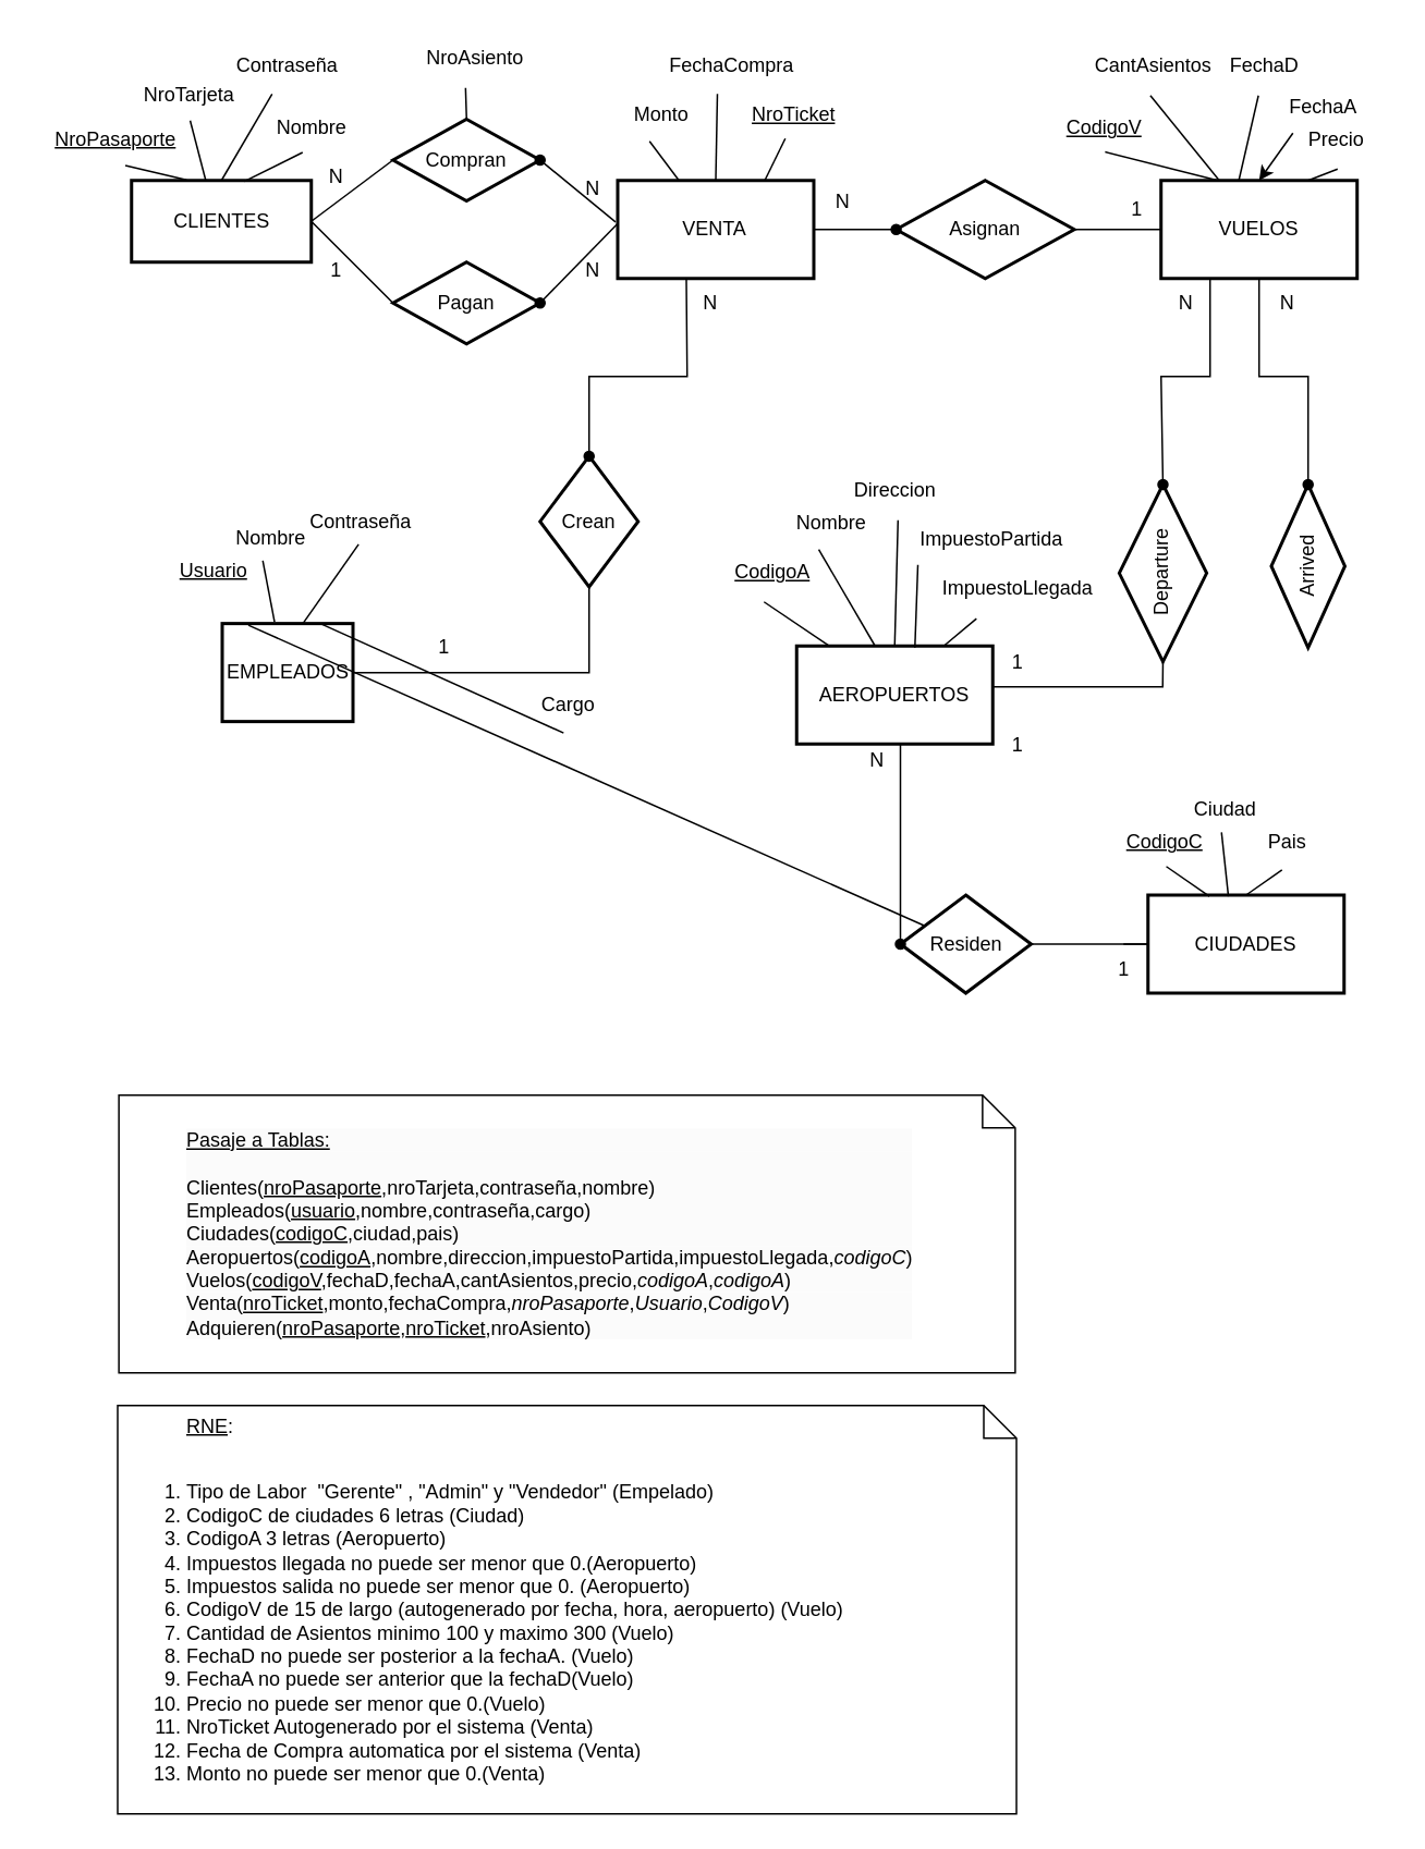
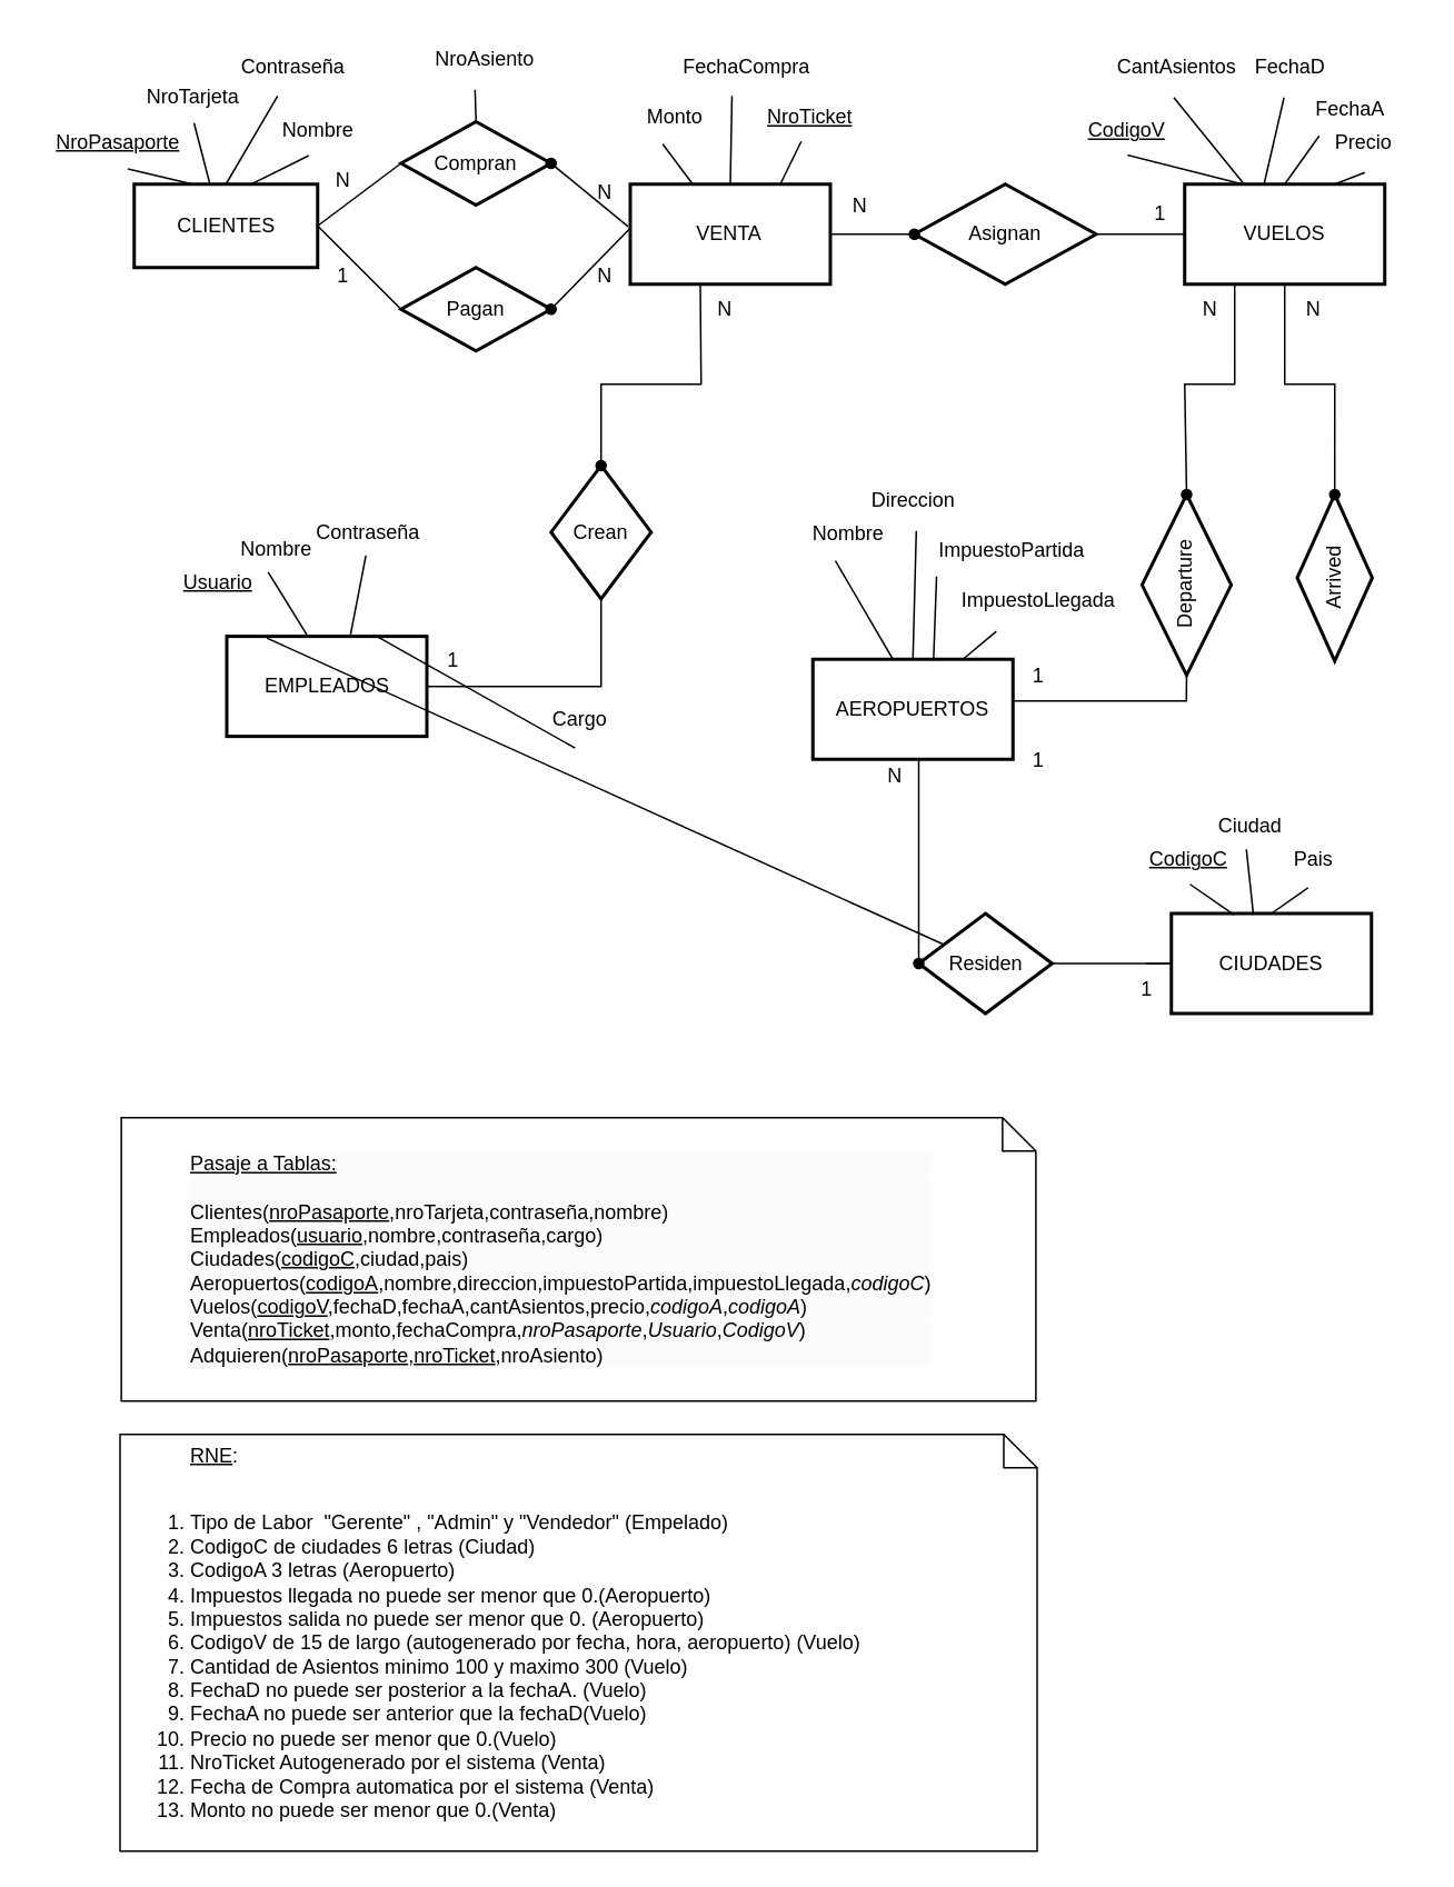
- <mxCell id="21" value="" style="endArrow=classic;html=1;rounded=0;exitX=0.195;exitY=1.033;exitDx=0;exitDy=0;exitPerimeter=0;entryX=0.5;entryY=0;entryDx=0;entryDy=0;" parent="1" source="20" target="85" edge="1"><mxGeometry width="50" height="50" relative="1" as="geometry"><mxPoint x="723.94" y="75.5" as="sourcePoint" /><mxPoint x="855.03" y="111.02" as="targetPoint" /></mxGeometry></mxCell>
+ <mxCell id="21" value="" style="endArrow=none;html=1;rounded=0;exitX=0.195;exitY=1.033;exitDx=0;exitDy=0;exitPerimeter=0;entryX=0.5;entryY=0;entryDx=0;entryDy=0;" parent="1" source="20" target="85" edge="1"><mxGeometry width="50" height="50" relative="1" as="geometry"><mxPoint x="723.94" y="75.5" as="sourcePoint" /><mxPoint x="855.03" y="111.02" as="targetPoint" /></mxGeometry></mxCell>
- <mxCell id="68" value="&lt;u&gt;CodigoA&lt;/u&gt;" style="text;html=1;align=center;verticalAlign=middle;resizable=0;points=[];autosize=1;strokeColor=none;fillColor=none;" parent="1" vertex="1"><mxGeometry x="437" y="335" width="70" height="30" as="geometry" /></mxCell>
- <mxCell id="69" value="" style="endArrow=none;html=1;rounded=0;exitX=0.17;exitY=0.005;exitDx=0;exitDy=0;entryX=0.429;entryY=1.1;entryDx=0;entryDy=0;entryPerimeter=0;exitPerimeter=0;" parent="1" source="67" target="68" edge="1"><mxGeometry width="50" height="50" relative="1" as="geometry"><mxPoint x="677" y="285" as="sourcePoint" /><mxPoint x="446.02" y="343" as="targetPoint" /></mxGeometry></mxCell>
- <mxCell id="3" value="EMPLEADOS" style="rounded=0;whiteSpace=wrap;html=1;strokeWidth=2;" parent="1" vertex="1"><mxGeometry x="135.5" y="381.25" width="80" height="60" as="geometry" /></mxCell>
+ <mxCell id="3" value="EMPLEADOS" style="rounded=0;whiteSpace=wrap;html=1;strokeWidth=2;" parent="1" vertex="1"><mxGeometry x="135.5" y="381.25" width="120" height="60" as="geometry" /></mxCell>
